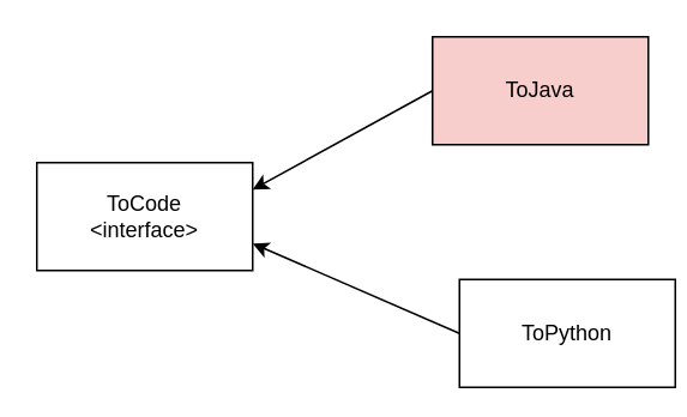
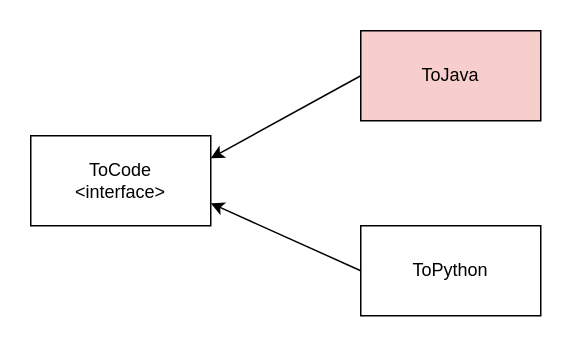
- <mxCell id="4" value="ToPython" style="rounded=0;whiteSpace=wrap;html=1;" vertex="1" parent="1"><mxGeometry x="255" y="155" width="120" height="60" as="geometry" /></mxCell>
+ <mxCell id="4" value="ToPython" style="rounded=0;whiteSpace=wrap;html=1;" vertex="1" parent="1"><mxGeometry x="240" y="150" width="120" height="60" as="geometry" /></mxCell>
